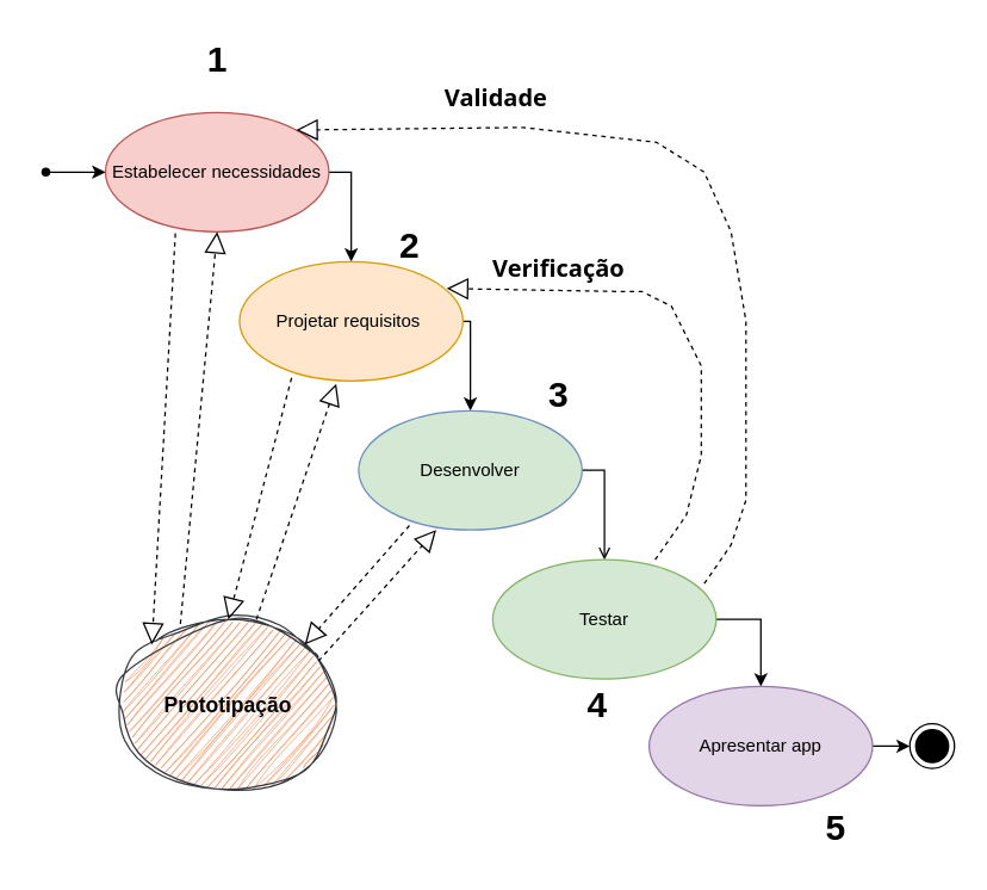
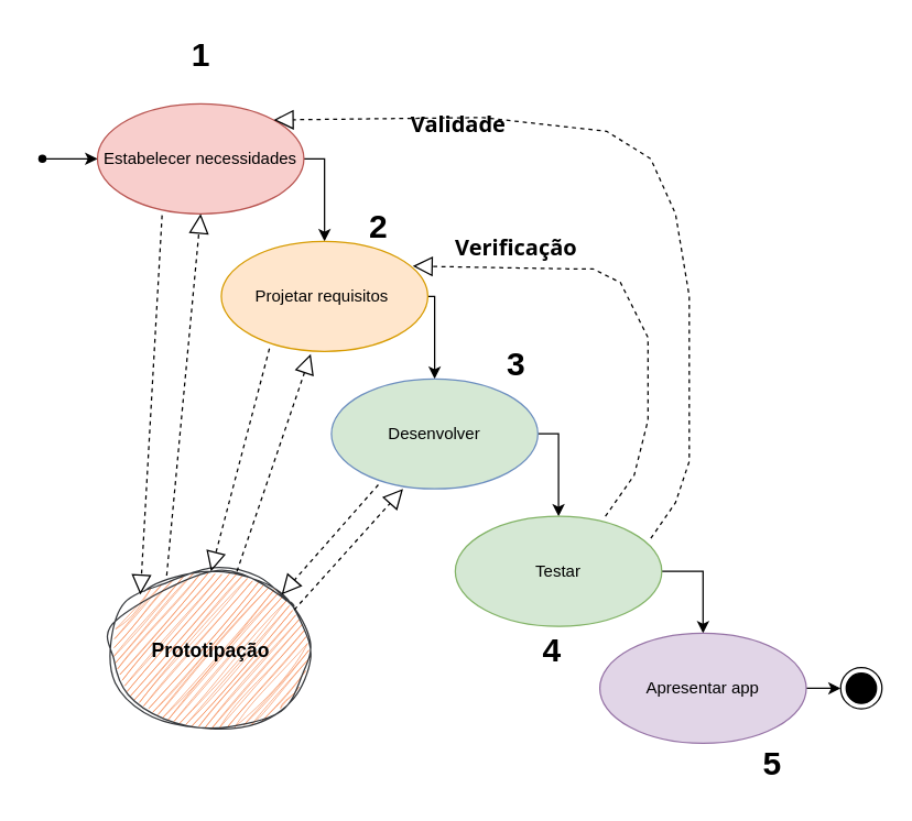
- <mxCell id="21" value="&lt;span style=&quot;font-family: Söhne, ui-sans-serif, system-ui, -apple-system, &amp;quot;Segoe UI&amp;quot;, Roboto, Ubuntu, Cantarell, &amp;quot;Noto Sans&amp;quot;, sans-serif, &amp;quot;Helvetica Neue&amp;quot;, Arial, &amp;quot;Apple Color Emoji&amp;quot;, &amp;quot;Segoe UI Emoji&amp;quot;, &amp;quot;Segoe UI Symbol&amp;quot;, &amp;quot;Noto Color Emoji&amp;quot;; font-size: 16px; text-align: left; white-space-collapse: preserve;&quot;&gt;&lt;b&gt;Validade&lt;/b&gt;&lt;/span&gt;" style="text;html=1;strokeColor=none;fillColor=none;align=center;verticalAlign=middle;whiteSpace=wrap;overflow=hidden;" vertex="1" parent="1"><mxGeometry x="275" y="45" width="115" height="40" as="geometry" /></mxCell>
+ <mxCell id="21" value="&lt;span style=&quot;font-family: Söhne, ui-sans-serif, system-ui, -apple-system, &amp;quot;Segoe UI&amp;quot;, Roboto, Ubuntu, Cantarell, &amp;quot;Noto Sans&amp;quot;, sans-serif, &amp;quot;Helvetica Neue&amp;quot;, Arial, &amp;quot;Apple Color Emoji&amp;quot;, &amp;quot;Segoe UI Emoji&amp;quot;, &amp;quot;Segoe UI Symbol&amp;quot;, &amp;quot;Noto Color Emoji&amp;quot;; font-size: 16px; text-align: left; white-space-collapse: preserve;&quot;&gt;&lt;b&gt;Validade&lt;/b&gt;&lt;/span&gt;" style="text;html=1;strokeColor=none;fillColor=none;align=center;verticalAlign=middle;whiteSpace=wrap;overflow=hidden;" vertex="1" parent="1"><mxGeometry x="275" y="70" width="115" height="40" as="geometry" /></mxCell>
- <mxCell id="8" style="edgeStyle=orthogonalEdgeStyle;rounded=0;orthogonalLoop=1;jettySize=auto;html=1;entryX=0.5;entryY=0;entryDx=0;entryDy=0;fontFamily=Helvetica;fontSize=12;fontColor=#ffffff;endArrow=open;" edge="1" parent="1" source="9" target="11"><mxGeometry relative="1" as="geometry"><Array as="points"><mxPoint x="405" y="315" /></Array></mxGeometry></mxCell>
+ <mxCell id="8" style="edgeStyle=orthogonalEdgeStyle;rounded=0;orthogonalLoop=1;jettySize=auto;html=1;entryX=0.5;entryY=0;entryDx=0;entryDy=0;fontFamily=Helvetica;fontSize=12;fontColor=#ffffff;" edge="1" parent="1" source="9" target="11"><mxGeometry relative="1" as="geometry"><Array as="points"><mxPoint x="405" y="315" /></Array></mxGeometry></mxCell>
